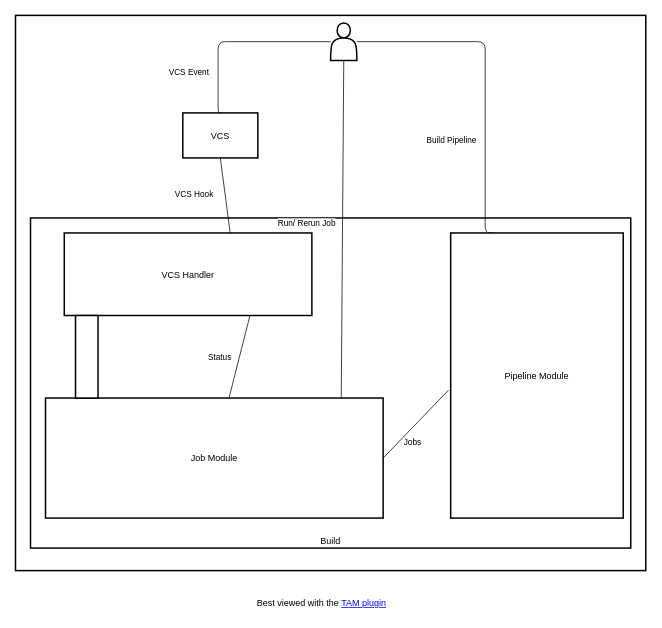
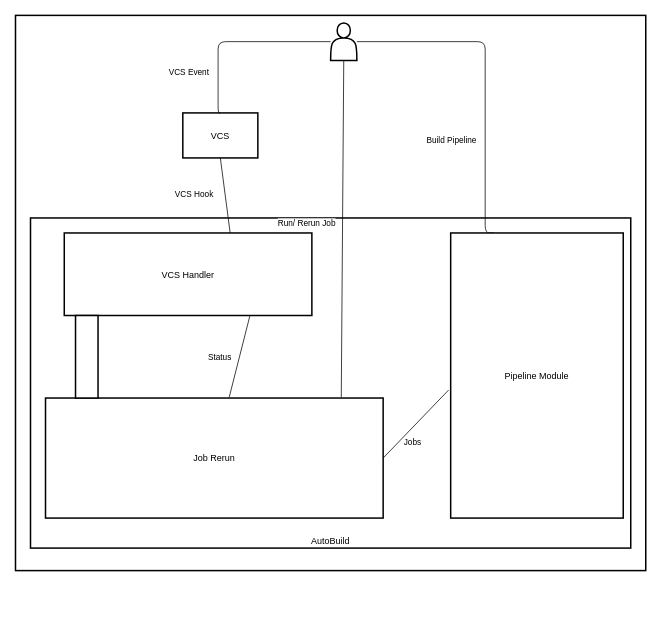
- <mxCell id="11" value="Job Module" style="shape=agent;offsetSize=8;strokeWidth=2;" parent="1" vertex="1"><mxGeometry x="60" y="530" width="450" height="160" as="geometry" /></mxCell>
+ <mxCell id="11" value="Job Rerun" style="shape=agent;offsetSize=8;strokeWidth=2;" parent="1" vertex="1"><mxGeometry x="60" y="530" width="450" height="160" as="geometry" /></mxCell>
- <mxCell id="3" value="Build" style="shape=agent;offsetSize=8;strokeWidth=2;verticalAlign=bottom;" parent="1" vertex="1"><mxGeometry x="40" y="290" width="800" height="440" as="geometry" /></mxCell>
+ <mxCell id="3" value="AutoBuild" style="shape=agent;offsetSize=8;strokeWidth=2;verticalAlign=bottom;" parent="1" vertex="1"><mxGeometry x="40" y="290" width="800" height="440" as="geometry" /></mxCell>
- <mxCell id="22" value="Best viewed with the &lt;a href=&quot;https://github.com/ariel-bentu/tam-drawio&quot;&gt;TAM plugin&lt;/a&gt;" style="text;html=1;shape=tamPluginMissing;" parent="1" vertex="1" connectable="0"><mxGeometry x="340" y="790" width="200" height="25" as="geometry" /></mxCell>
